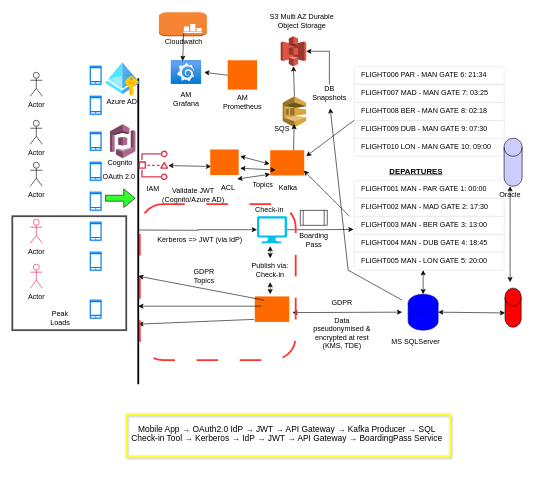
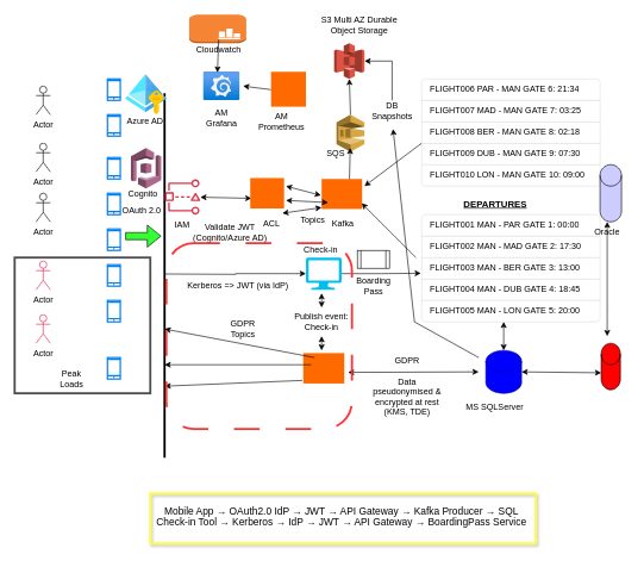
- <mxCell id="78" value="AM Prometheus" style="text;html=1;align=center;verticalAlign=middle;whiteSpace=wrap;rounded=0;" parent="1" vertex="1"><mxGeometry x="373.55" y="155" width="60" height="30" as="geometry" /></mxCell>
+ <mxCell id="78" value="AM Prometheus" style="text;html=1;align=center;verticalAlign=middle;whiteSpace=wrap;rounded=0;" parent="1" vertex="1"><mxGeometry x="363.55" y="155" width="60" height="30" as="geometry" /></mxCell>
- <mxCell id="67" value="Publish via:&lt;div&gt;Check-in&lt;/div&gt;" style="text;html=1;align=center;verticalAlign=middle;whiteSpace=wrap;rounded=0;" parent="1" vertex="1"><mxGeometry x="370" y="430" width="160" height="40" as="geometry" /></mxCell>
+ <mxCell id="67" value="Publish event:&lt;div&gt;Check-in&lt;/div&gt;" style="text;html=1;align=center;verticalAlign=middle;whiteSpace=wrap;rounded=0;" parent="1" vertex="1"><mxGeometry x="370" y="430" width="160" height="40" as="geometry" /></mxCell>
